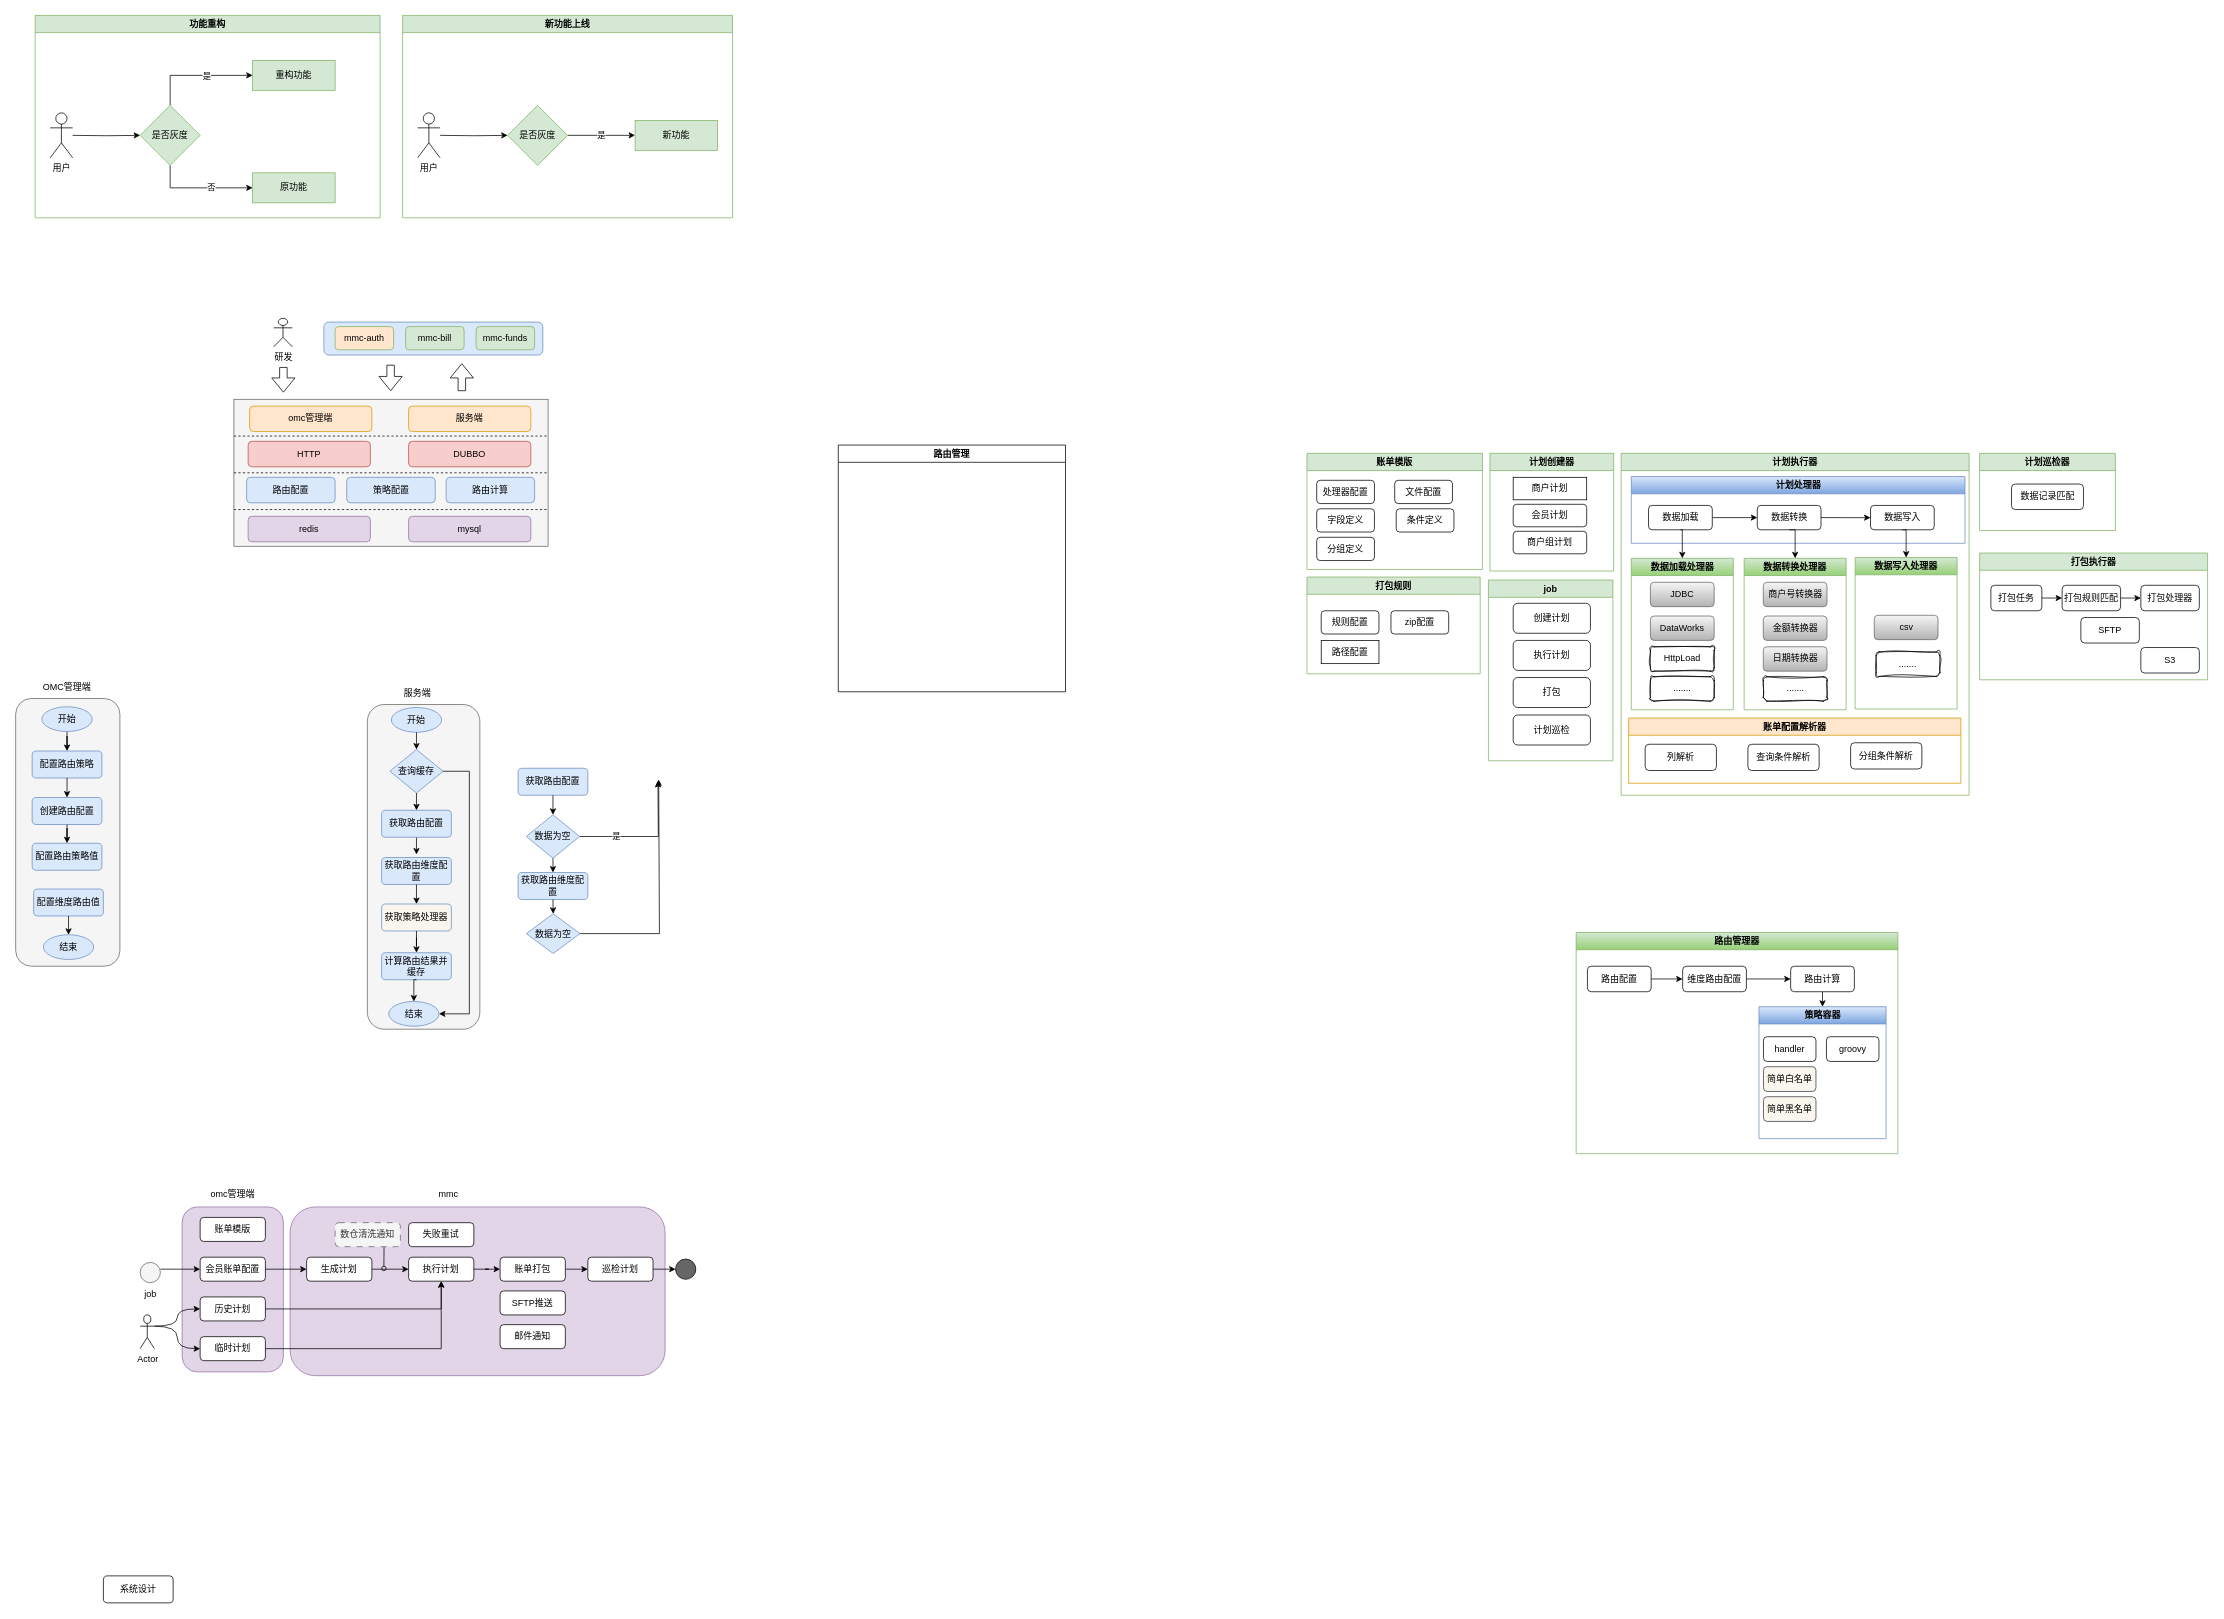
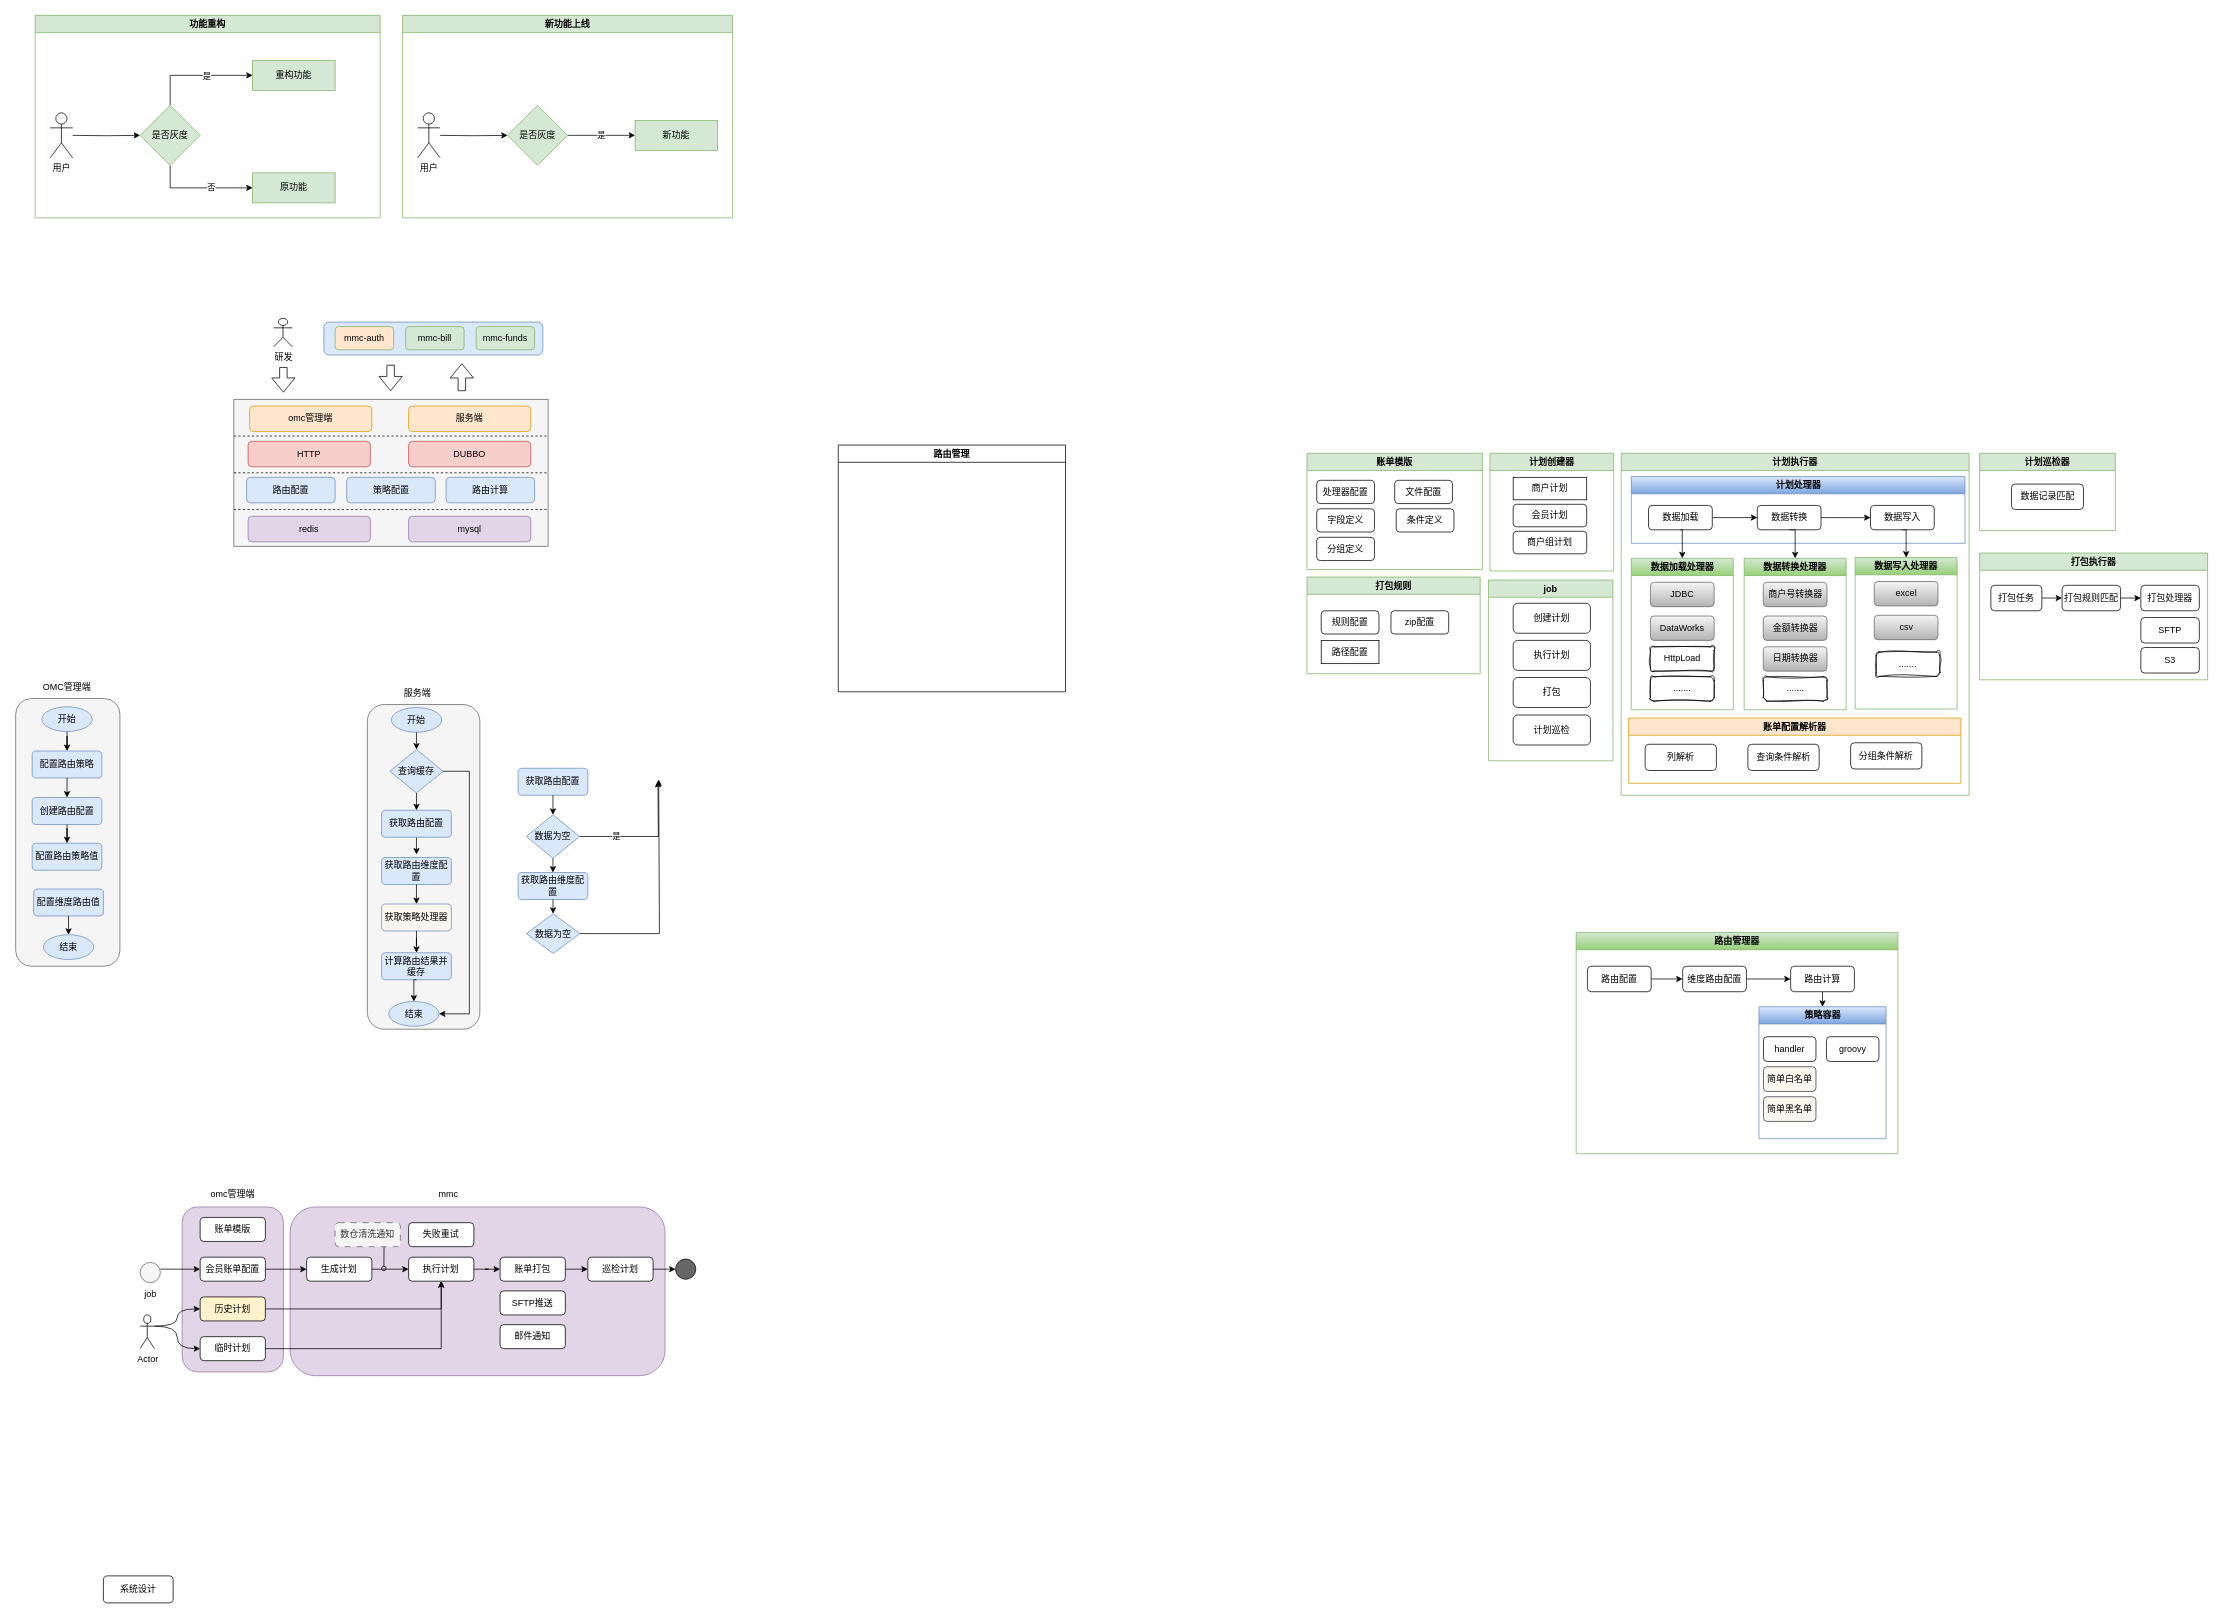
+ <mxCell id="135" value="excel" style="rounded=1;whiteSpace=wrap;html=1;fillColor=#f5f5f5;gradientColor=#b3b3b3;strokeColor=#666666;" parent="134" vertex="1"><mxGeometry x="25.5" y="32" width="85" height="32.5" as="geometry" /></mxCell>
- <mxCell id="152" value="SFTP" style="rounded=1;whiteSpace=wrap;html=1;" parent="146" vertex="1"><mxGeometry x="135" y="86" width="78" height="34" as="geometry" /></mxCell>
+ <mxCell id="152" value="SFTP" style="rounded=1;whiteSpace=wrap;html=1;" parent="146" vertex="1"><mxGeometry x="215" y="86" width="78" height="34" as="geometry" /></mxCell>
- <mxCell id="85" value="历史计划" style="rounded=1;whiteSpace=wrap;html=1;" parent="1" vertex="1"><mxGeometry x="266" y="1729" width="87" height="32" as="geometry" /></mxCell>
+ <mxCell id="85" value="历史计划" style="rounded=1;whiteSpace=wrap;html=1;fillColor=#fff2cc;" parent="1" vertex="1"><mxGeometry x="266" y="1729" width="87" height="32" as="geometry" /></mxCell>
